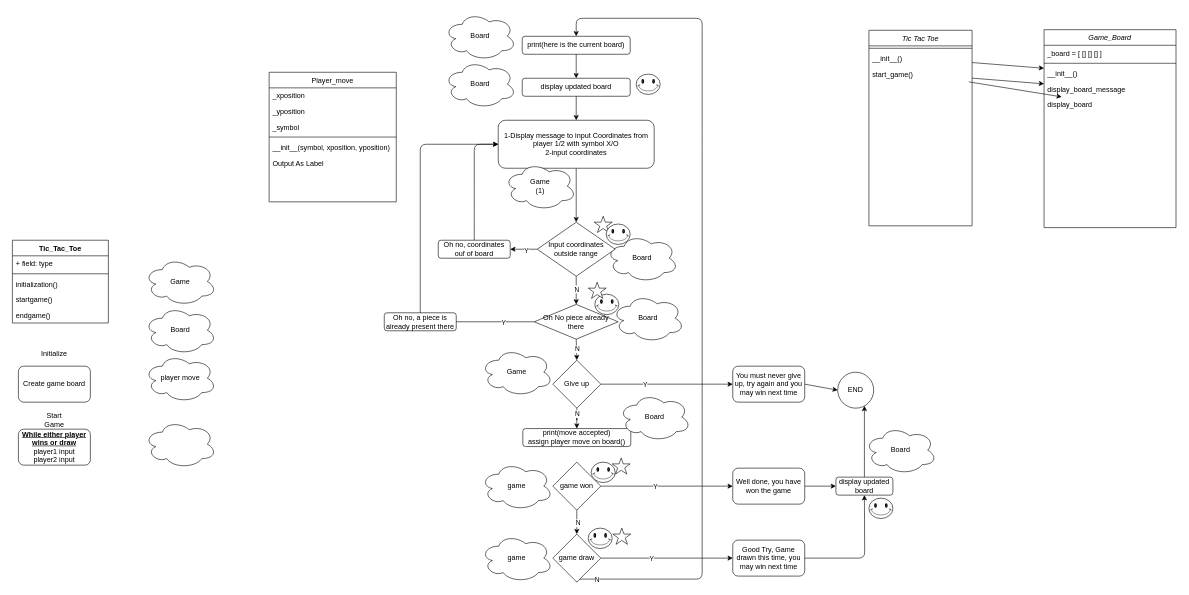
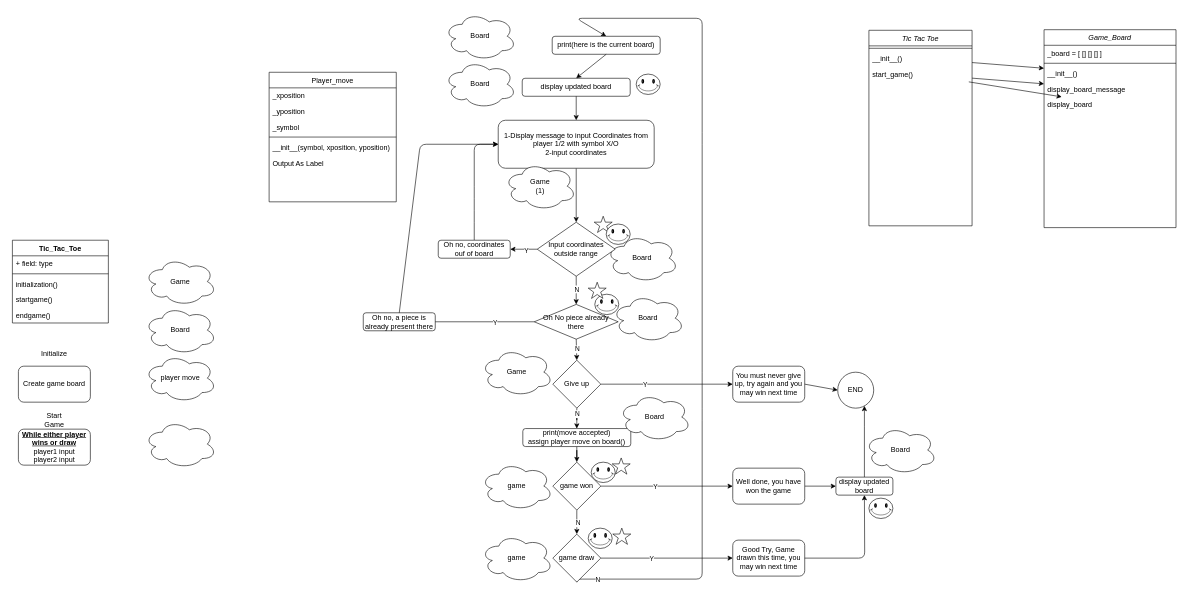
- <mxCell id="46" value="print(here is the current board)" style="rounded=1;whiteSpace=wrap;html=1;" vertex="1" parent="1"><mxGeometry x="870" y="60" width="180" height="30" as="geometry" /></mxCell>
+ <mxCell id="46" value="print(here is the current board)" style="rounded=1;whiteSpace=wrap;html=1;" vertex="1" parent="1"><mxGeometry x="920" y="60" width="180" height="30" as="geometry" /></mxCell>
- <mxCell id="73" value="Oh no, a piece is already present there" style="rounded=1;whiteSpace=wrap;html=1;" vertex="1" parent="1"><mxGeometry x="640" y="521" width="120" height="30" as="geometry" /></mxCell>
+ <mxCell id="73" value="Oh no, a piece is already present there" style="rounded=1;whiteSpace=wrap;html=1;" vertex="1" parent="1"><mxGeometry x="605" y="521" width="120" height="30" as="geometry" /></mxCell>
+ <mxCell id="21" value="" style="edgeStyle=orthogonalEdgeStyle;rounded=0;orthogonalLoop=1;jettySize=auto;html=1;" parent="1" source="22" target="25" edge="1"><mxGeometry relative="1" as="geometry" /></mxCell>
